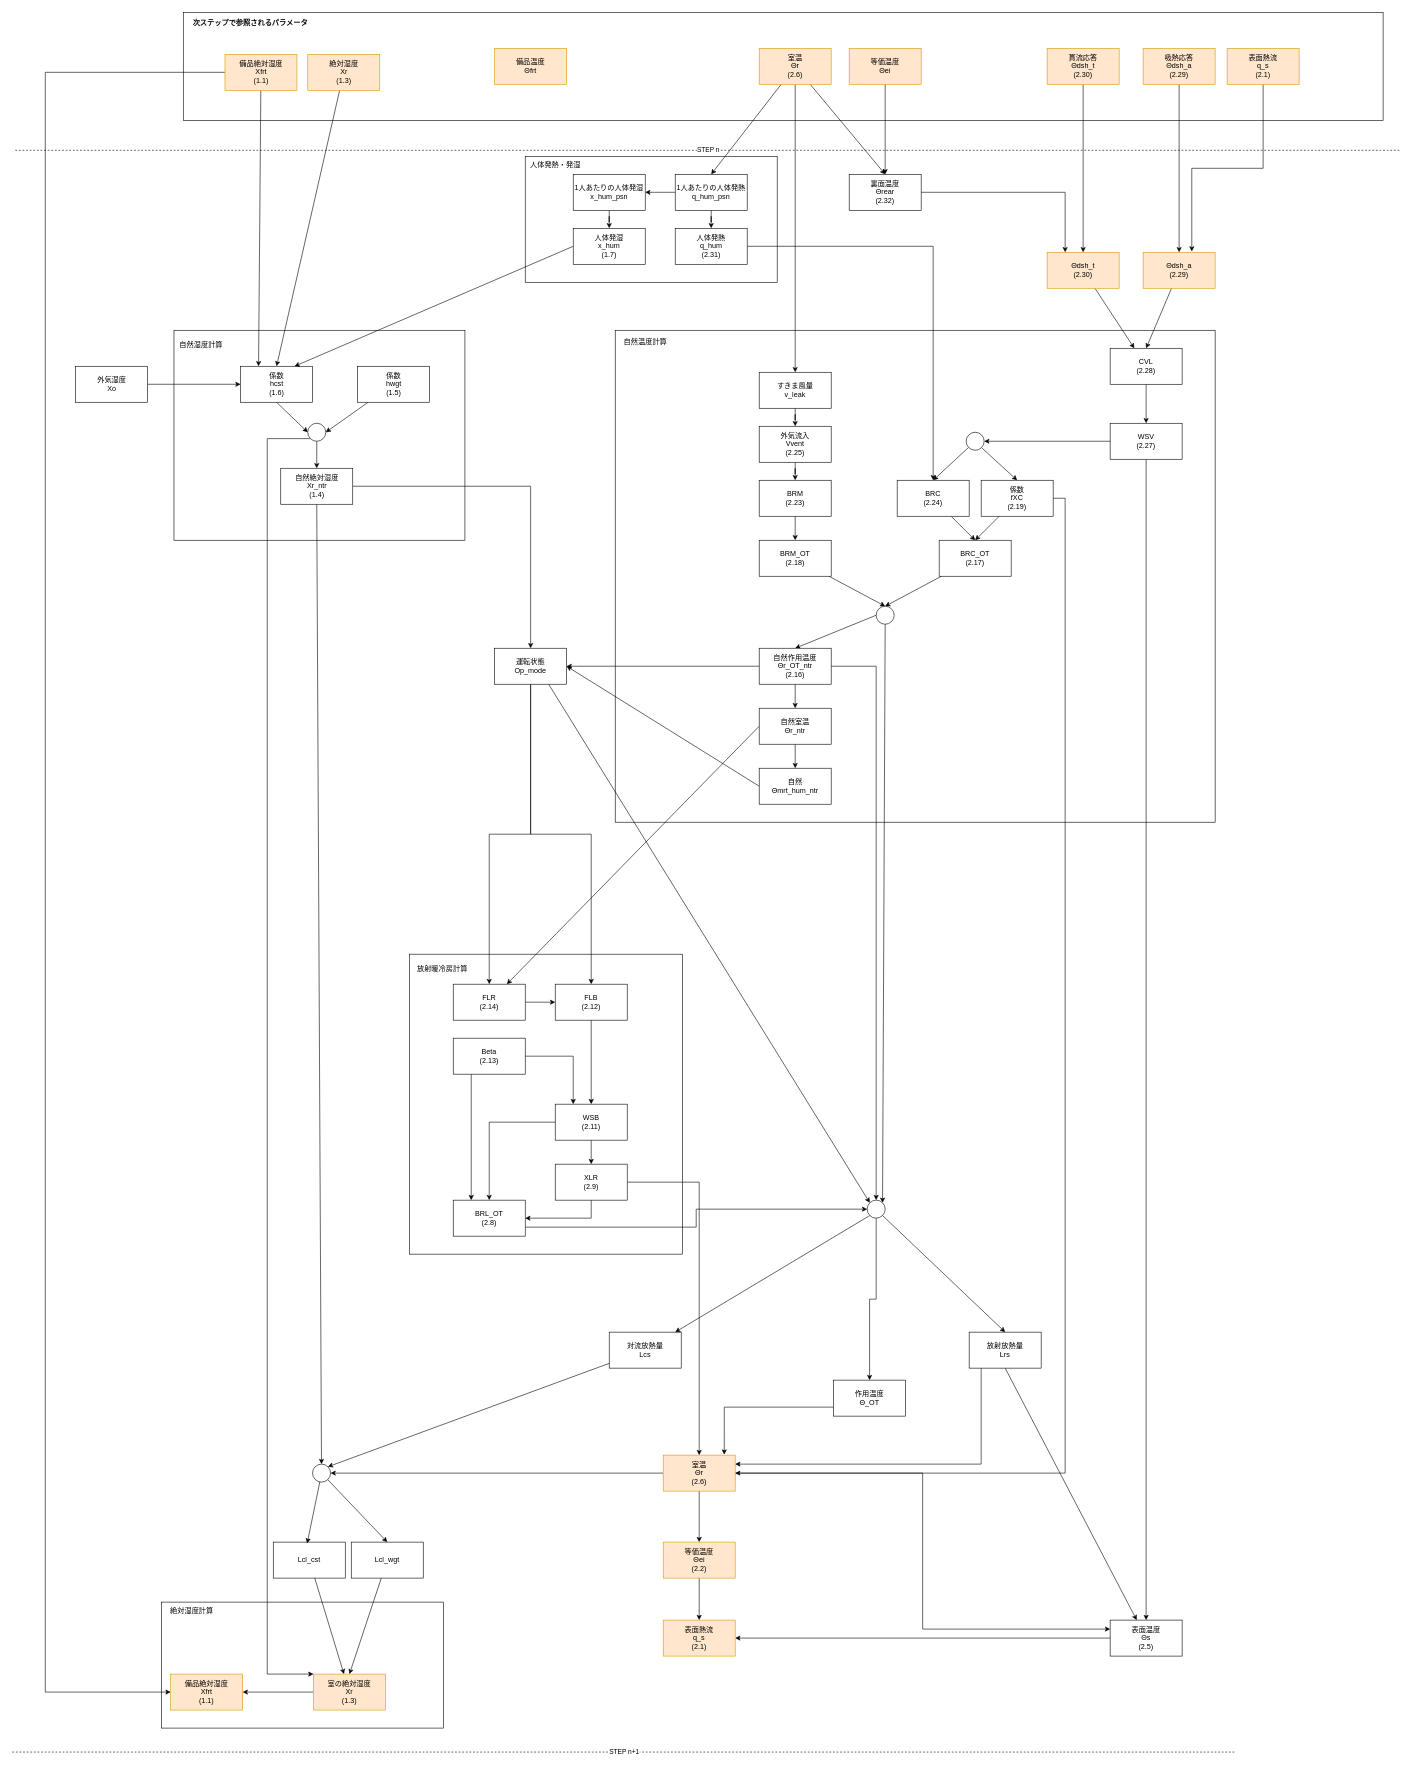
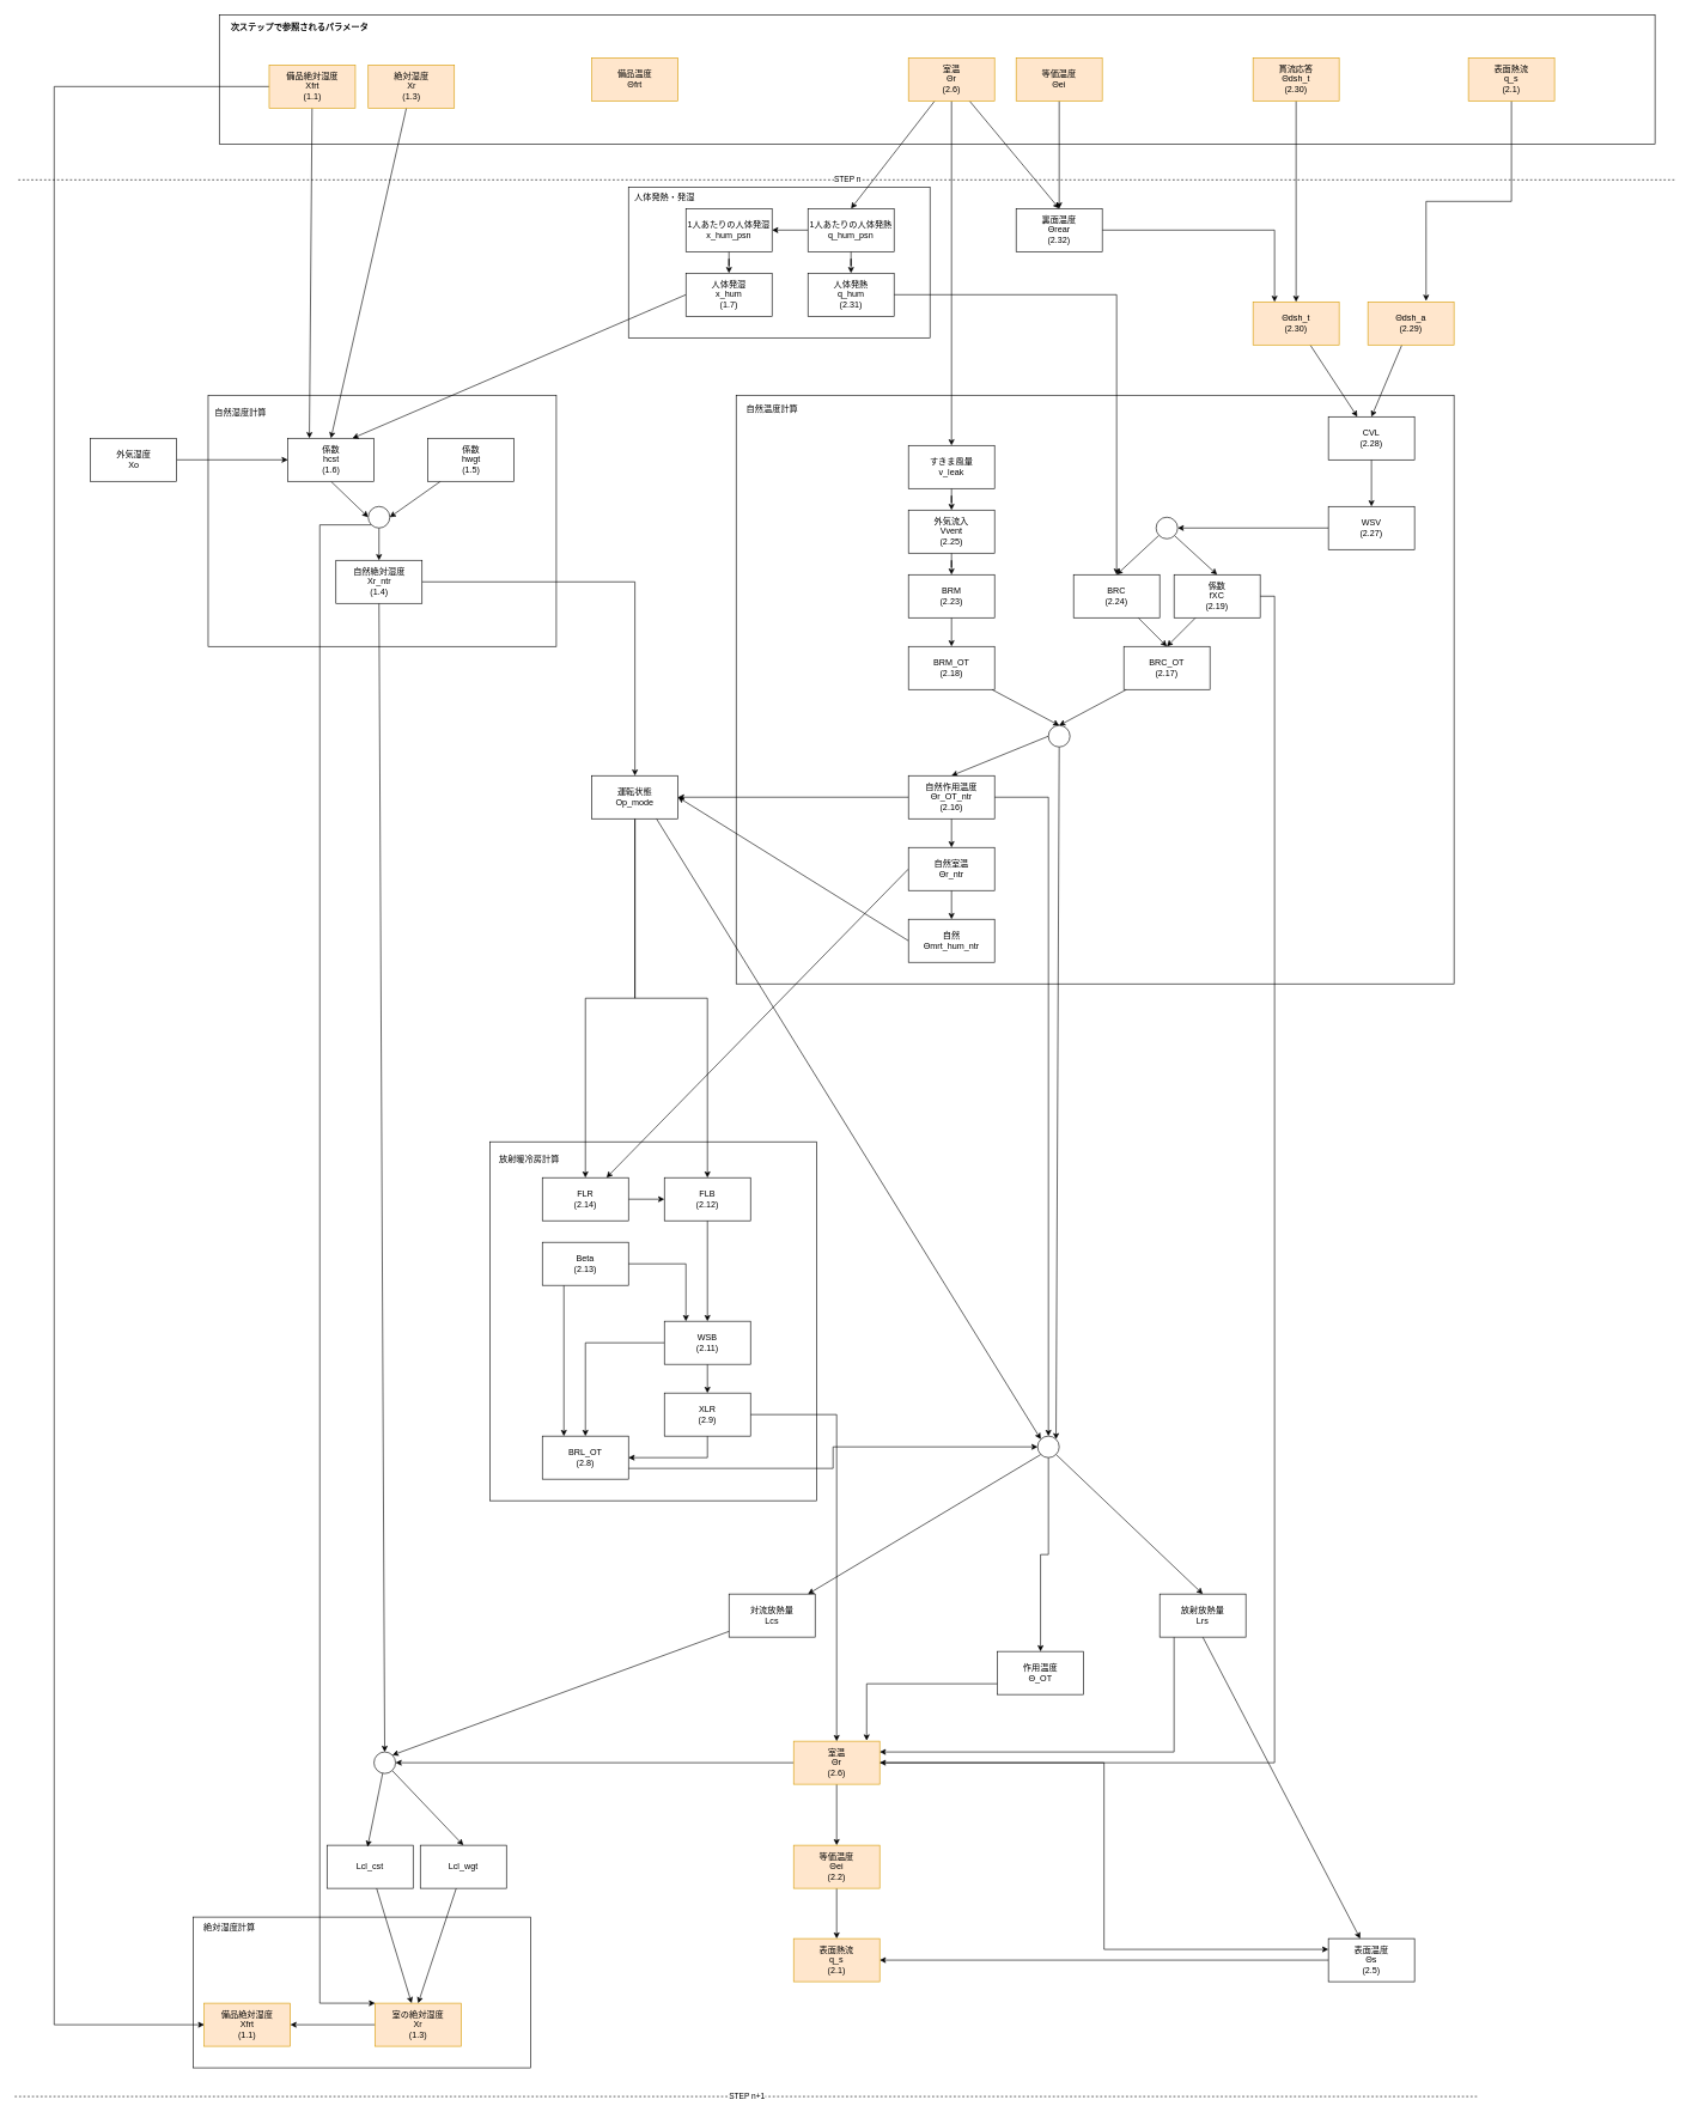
- <mxCell id="103" value="吸熱応答&lt;br&gt;Θdsh_a&lt;br&gt;(2.29)" style="rounded=0;whiteSpace=wrap;html=1;fillColor=#ffe6cc;strokeColor=#d79b00;" parent="1" vertex="1"><mxGeometry x="1905" y="80" width="120" height="60" as="geometry" /></mxCell>
- <mxCell id="102" style="rounded=0;orthogonalLoop=1;jettySize=auto;html=1;entryX=0.5;entryY=0;entryDx=0;entryDy=0;" parent="1" source="103" target="68" edge="1"><mxGeometry relative="1" as="geometry"><mxPoint x="2015" y="420" as="targetPoint" /></mxGeometry></mxCell>
- <mxCell id="59" style="edgeStyle=orthogonalEdgeStyle;rounded=0;orthogonalLoop=1;jettySize=auto;html=1;exitX=0.5;exitY=1;exitDx=0;exitDy=0;" parent="1" source="62" target="79" edge="1"><mxGeometry relative="1" as="geometry" /></mxCell>
